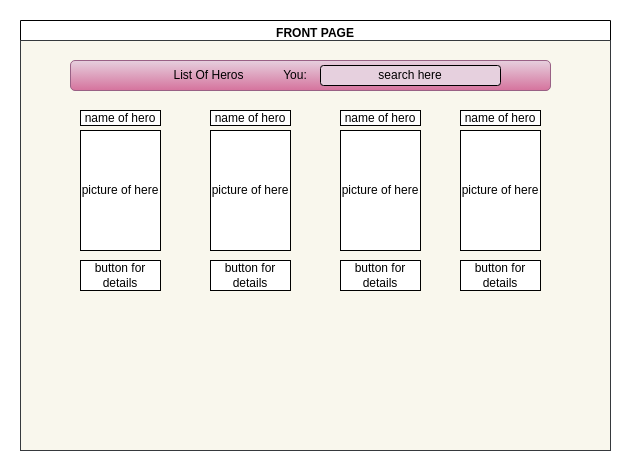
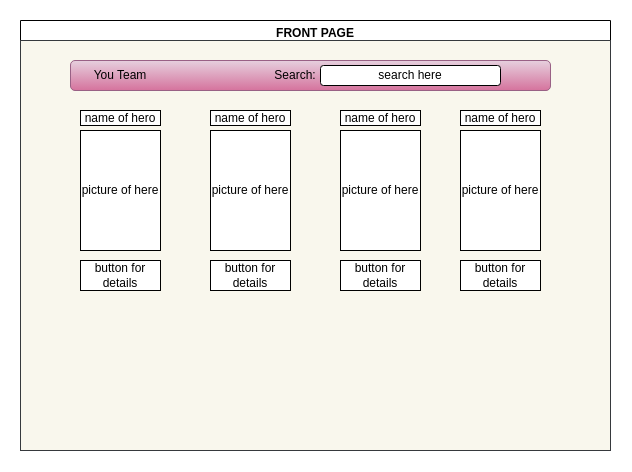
+ <mxCell id="5" value="You Team" style="text;html=1;strokeColor=none;fillColor=none;align=center;verticalAlign=middle;whiteSpace=wrap;rounded=0;" vertex="1" parent="2"><mxGeometry x="70" y="40" width="60" height="30" as="geometry" /></mxCell>
- <mxCell id="6" value="List Of Heros" style="text;html=1;strokeColor=none;fillColor=none;align=center;verticalAlign=middle;whiteSpace=wrap;rounded=0;" vertex="1" parent="2"><mxGeometry x="147" y="40" width="83" height="30" as="geometry" /></mxCell>
- <mxCell id="7" value="You:" style="text;html=1;strokeColor=none;fillColor=none;align=center;verticalAlign=middle;whiteSpace=wrap;rounded=0;" vertex="1" parent="2"><mxGeometry x="245" y="40" width="60" height="30" as="geometry" /></mxCell>
+ <mxCell id="7" value="Search:" style="text;html=1;strokeColor=none;fillColor=none;align=center;verticalAlign=middle;whiteSpace=wrap;rounded=0;" vertex="1" parent="2"><mxGeometry x="245" y="40" width="60" height="30" as="geometry" /></mxCell>
- <mxCell id="8" value="search here" style="rounded=1;whiteSpace=wrap;html=1;fillColor=#e6d0de;" vertex="1" parent="2"><mxGeometry x="300" y="45" width="180" height="20" as="geometry" /></mxCell>
+ <mxCell id="8" value="search here" style="rounded=1;whiteSpace=wrap;html=1;" vertex="1" parent="2"><mxGeometry x="300" y="45" width="180" height="20" as="geometry" /></mxCell>
